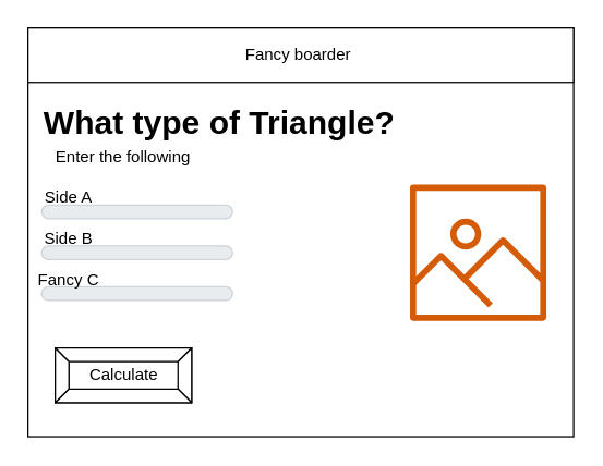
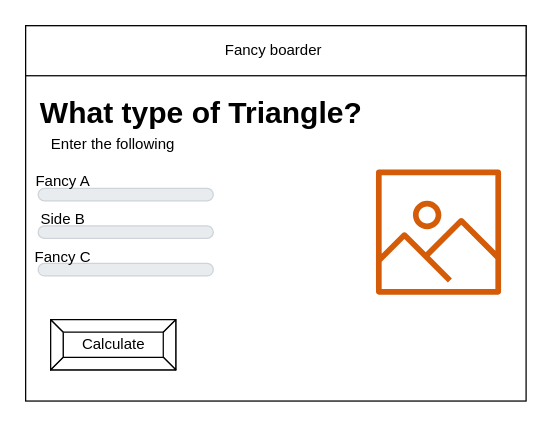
- <mxCell id="10" value="Side A" style="text;html=1;strokeColor=none;fillColor=none;align=center;verticalAlign=middle;whiteSpace=wrap;rounded=0;" parent="1" vertex="1"><mxGeometry x="20" y="130" width="60" height="30" as="geometry" /></mxCell>
+ <mxCell id="10" value="Fancy A" style="text;html=1;strokeColor=none;fillColor=none;align=center;verticalAlign=middle;whiteSpace=wrap;rounded=0;" parent="1" vertex="1"><mxGeometry x="20" y="130" width="60" height="30" as="geometry" /></mxCell>
